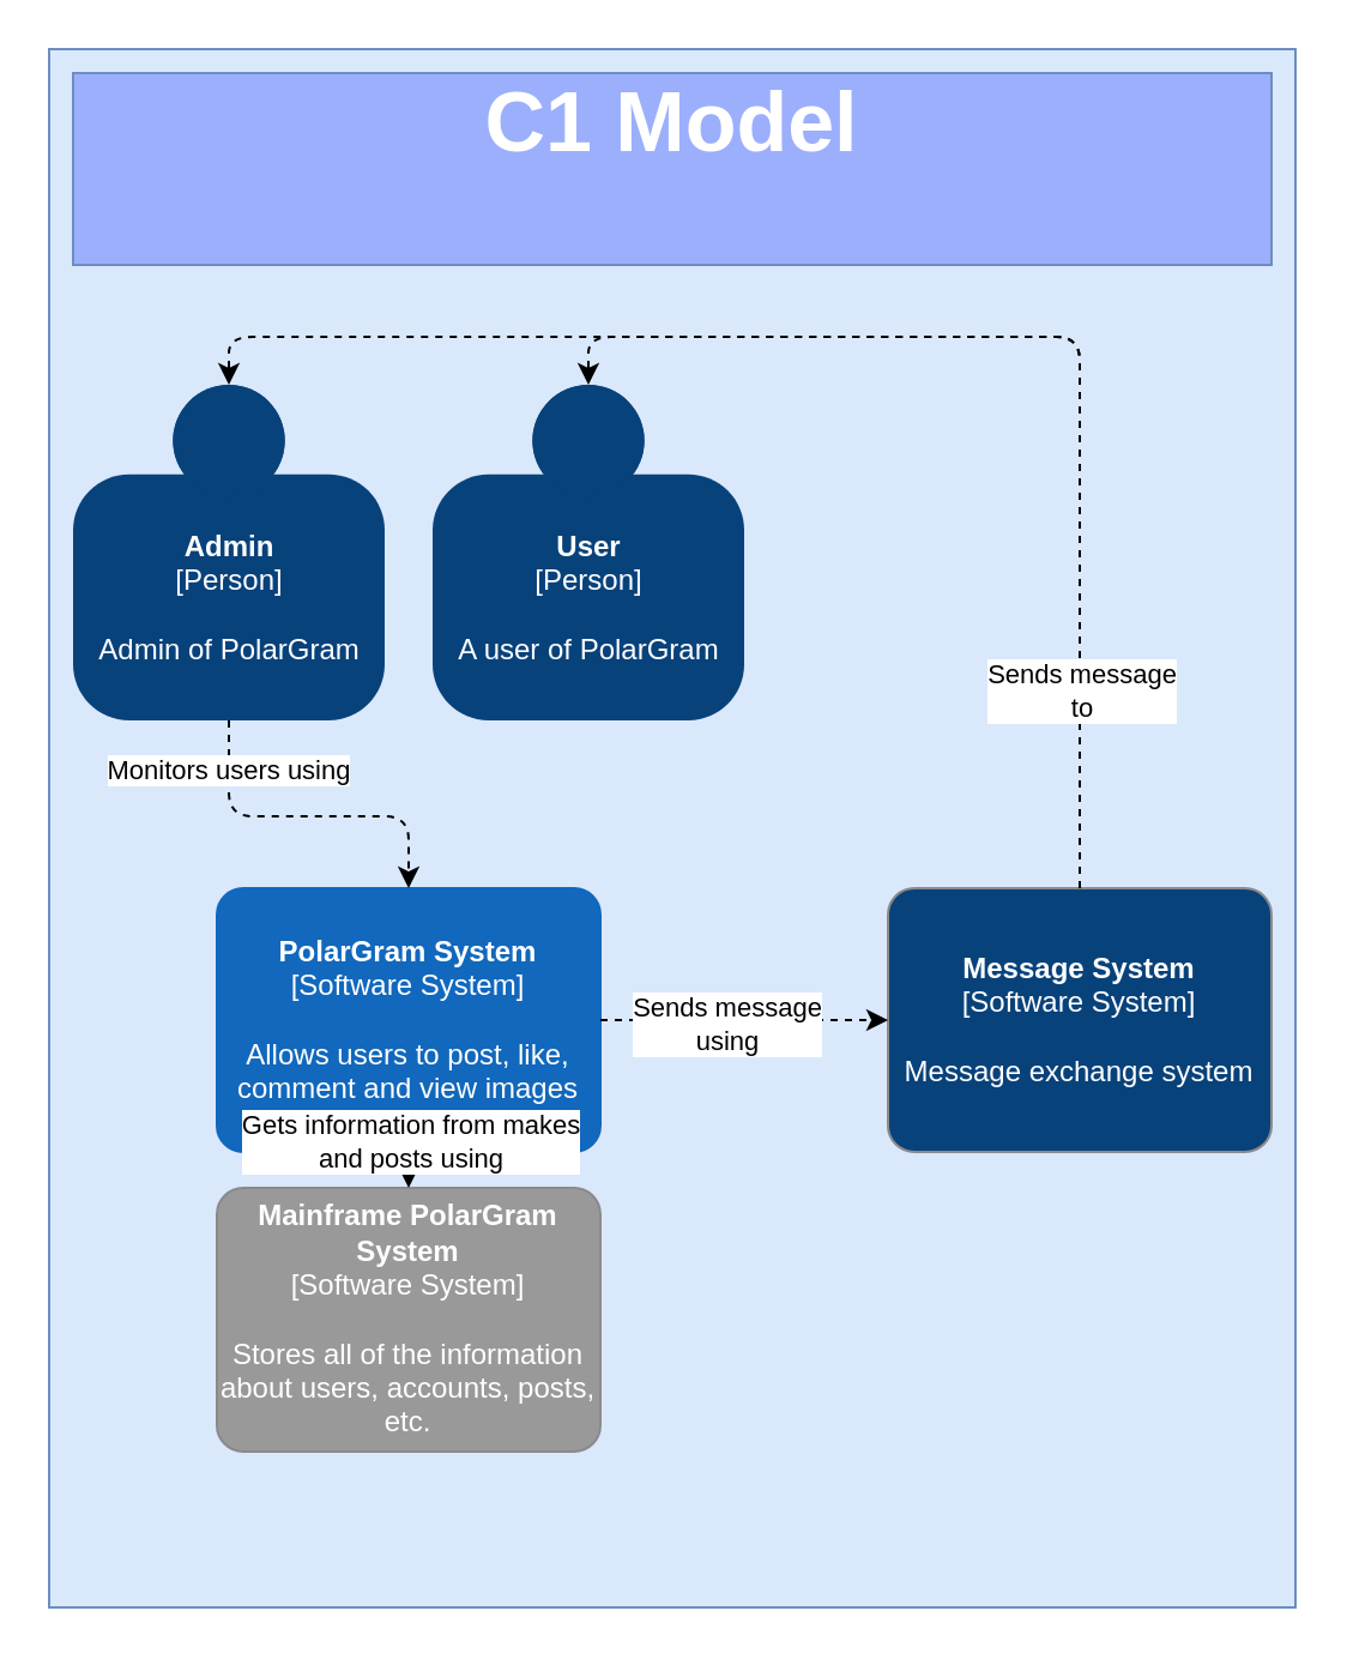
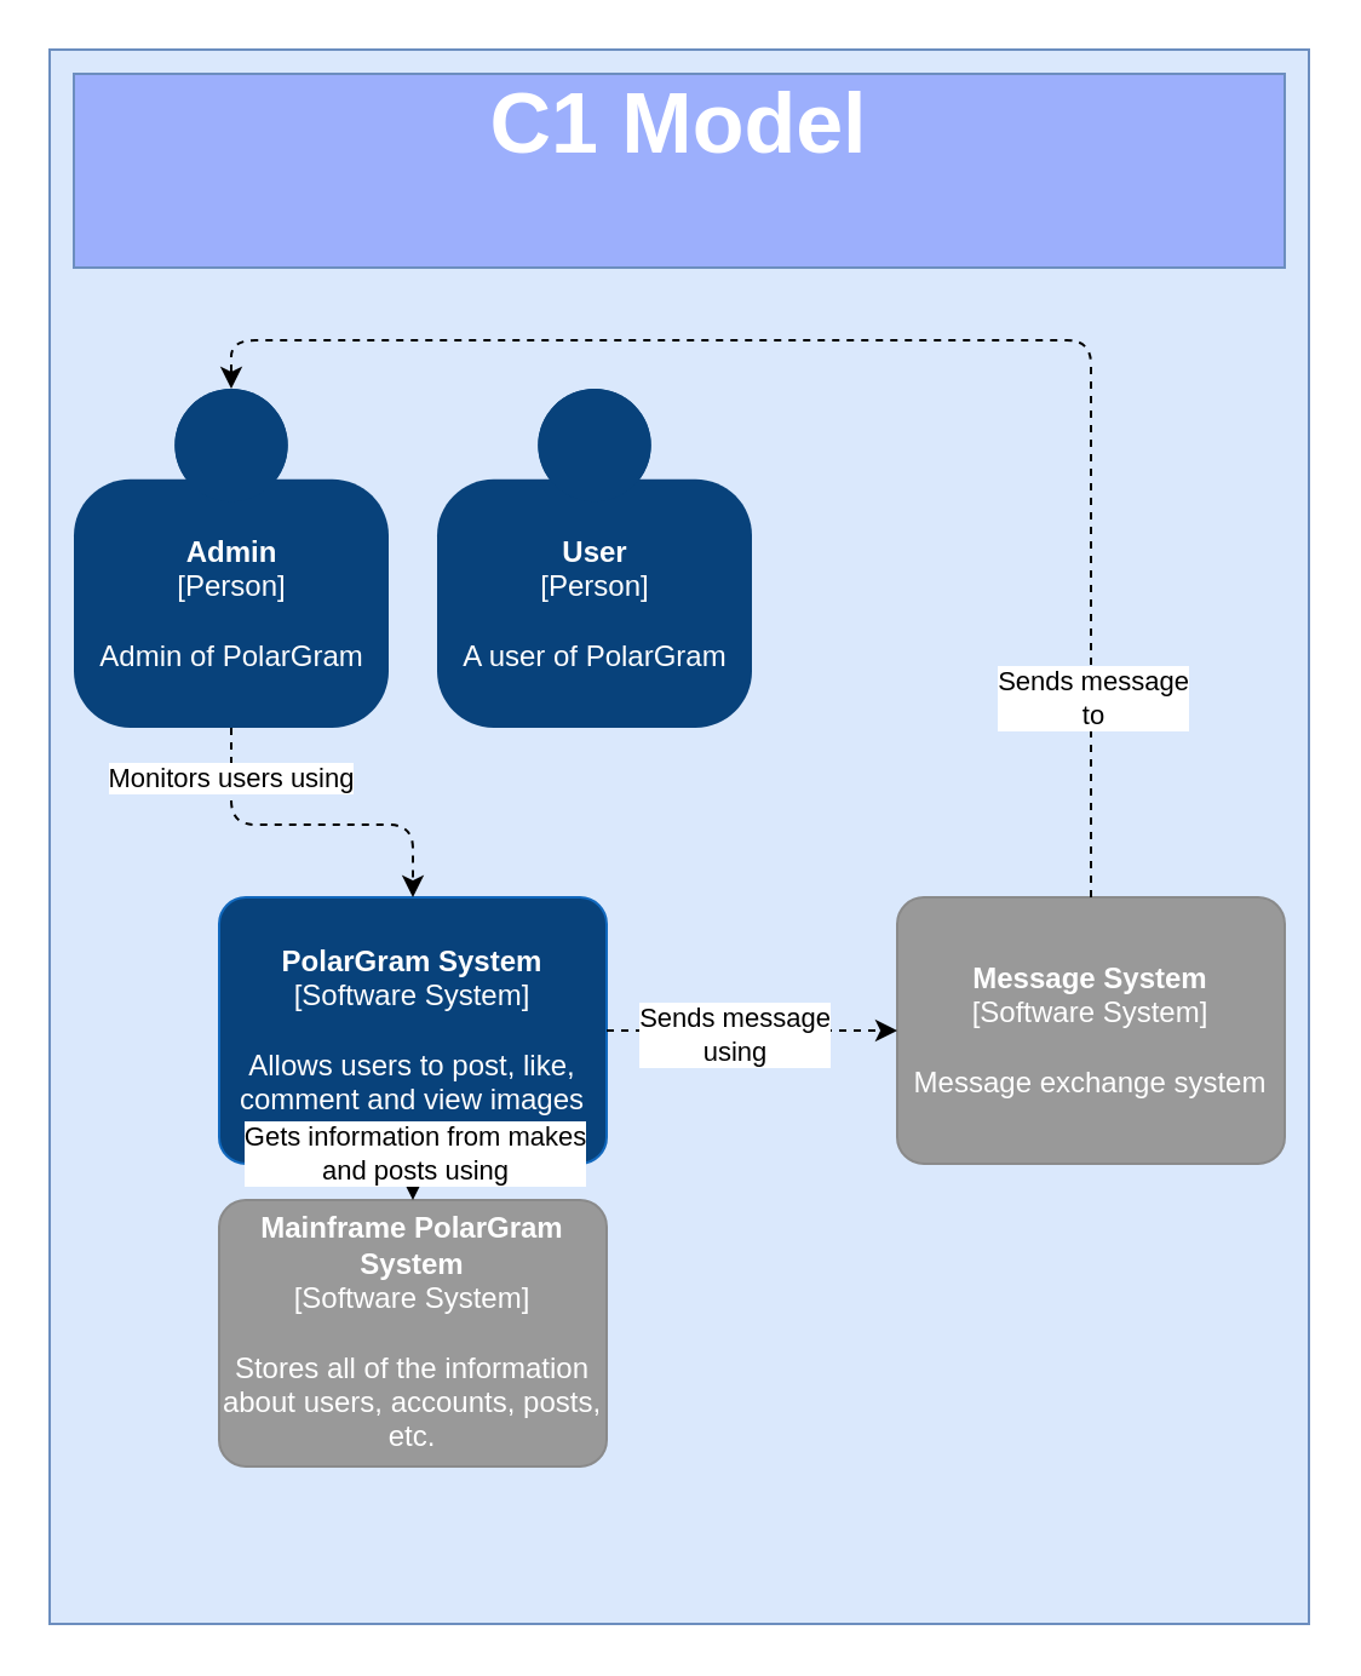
- <mxCell id="12" value="" style="endArrow=classic;html=1;dashed=1;exitX=0.5;exitY=0;exitDx=0;exitDy=0;exitPerimeter=0;entryX=0.5;entryY=0;entryDx=0;entryDy=0;entryPerimeter=0;" parent="1" source="6" target="3" edge="1"><mxGeometry width="50" height="50" relative="1" as="geometry"><mxPoint x="190" y="370" as="sourcePoint" /><mxPoint x="240" y="320" as="targetPoint" /><Array as="points"><mxPoint x="450" y="140" /><mxPoint x="245" y="140" /></Array></mxGeometry></mxCell>
- <mxCell id="5" value="&lt;b&gt;PolarGram System&lt;/b&gt;&lt;div&gt;[Software System]&lt;/div&gt;&lt;br&gt;&lt;div&gt;Allows users to post, like, comment and view images&lt;/div&gt;" style="rounded=1;whiteSpace=wrap;html=1;labelBackgroundColor=none;fillColor=#1168BD;fontColor=#ffffff;align=center;arcSize=10;strokeColor=#1168BD;metaEdit=1;metaData={&quot;c4Type&quot;:{&quot;editable&quot;:false}};points=[[0.25,0,0],[0.5,0,0],[0.75,0,0],[1,0.25,0],[1,0.5,0],[1,0.75,0],[0.75,1,0],[0.5,1,0],[0.25,1,0],[0,0.75,0],[0,0.5,0],[0,0.25,0]];" parent="1" vertex="1"><mxGeometry x="90" y="370" width="160" height="110.0" as="geometry" /></mxCell>
+ <mxCell id="5" value="&lt;b&gt;PolarGram System&lt;/b&gt;&lt;div&gt;[Software System]&lt;/div&gt;&lt;br&gt;&lt;div&gt;Allows users to post, like, comment and view images&lt;/div&gt;" style="rounded=1;whiteSpace=wrap;html=1;labelBackgroundColor=none;fillColor=#08427b;fontColor=#ffffff;align=center;arcSize=10;strokeColor=#1168BD;metaEdit=1;metaData={&quot;c4Type&quot;:{&quot;editable&quot;:false}};points=[[0.25,0,0],[0.5,0,0],[0.75,0,0],[1,0.25,0],[1,0.5,0],[1,0.75,0],[0.75,1,0],[0.5,1,0],[0.25,1,0],[0,0.75,0],[0,0.5,0],[0,0.25,0]];" parent="1" vertex="1"><mxGeometry x="90" y="370" width="160" height="110.0" as="geometry" /></mxCell>
- <mxCell id="6" value="&lt;b&gt;Message System&lt;/b&gt;&lt;div&gt;[Software System]&lt;/div&gt;&lt;br&gt;&lt;div&gt;Message exchange system&lt;/div&gt;" style="rounded=1;whiteSpace=wrap;html=1;labelBackgroundColor=none;fillColor=#08427b;fontColor=#ffffff;align=center;arcSize=10;strokeColor=#8A8A8A;metaEdit=1;metaData={&quot;c4Type&quot;:{&quot;editable&quot;:false}};points=[[0.25,0,0],[0.5,0,0],[0.75,0,0],[1,0.25,0],[1,0.5,0],[1,0.75,0],[0.75,1,0],[0.5,1,0],[0.25,1,0],[0,0.75,0],[0,0.5,0],[0,0.25,0]];" parent="1" vertex="1"><mxGeometry x="370" y="370" width="160" height="110.0" as="geometry" /></mxCell>
+ <mxCell id="6" value="&lt;b&gt;Message System&lt;/b&gt;&lt;div&gt;[Software System]&lt;/div&gt;&lt;br&gt;&lt;div&gt;Message exchange system&lt;/div&gt;" style="rounded=1;whiteSpace=wrap;html=1;labelBackgroundColor=none;fillColor=#999999;fontColor=#ffffff;align=center;arcSize=10;strokeColor=#8A8A8A;metaEdit=1;metaData={&quot;c4Type&quot;:{&quot;editable&quot;:false}};points=[[0.25,0,0],[0.5,0,0],[0.75,0,0],[1,0.25,0],[1,0.5,0],[1,0.75,0],[0.75,1,0],[0.5,1,0],[0.25,1,0],[0,0.75,0],[0,0.5,0],[0,0.25,0]];" parent="1" vertex="1"><mxGeometry x="370" y="370" width="160" height="110.0" as="geometry" /></mxCell>
